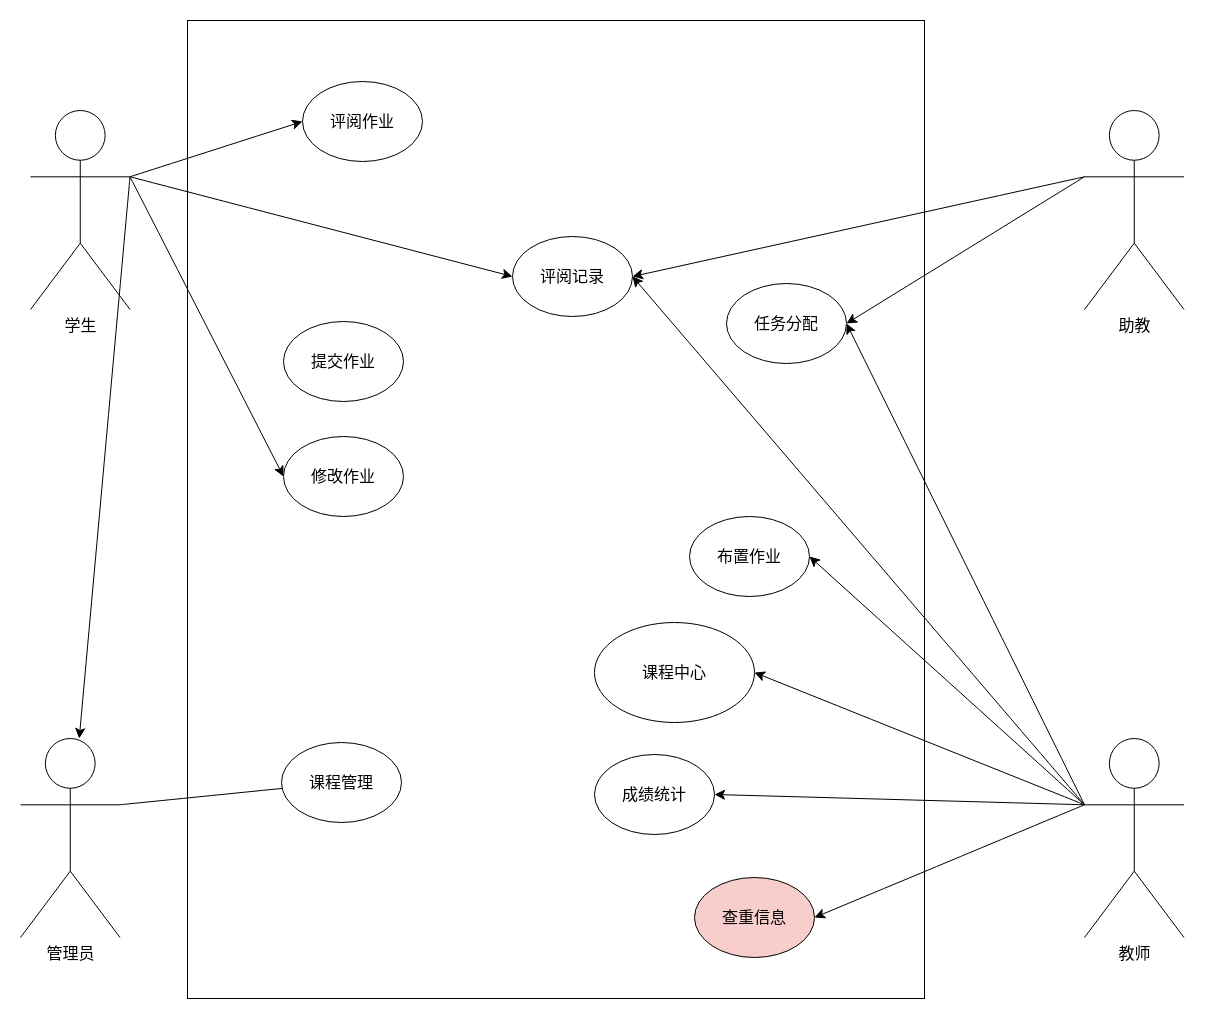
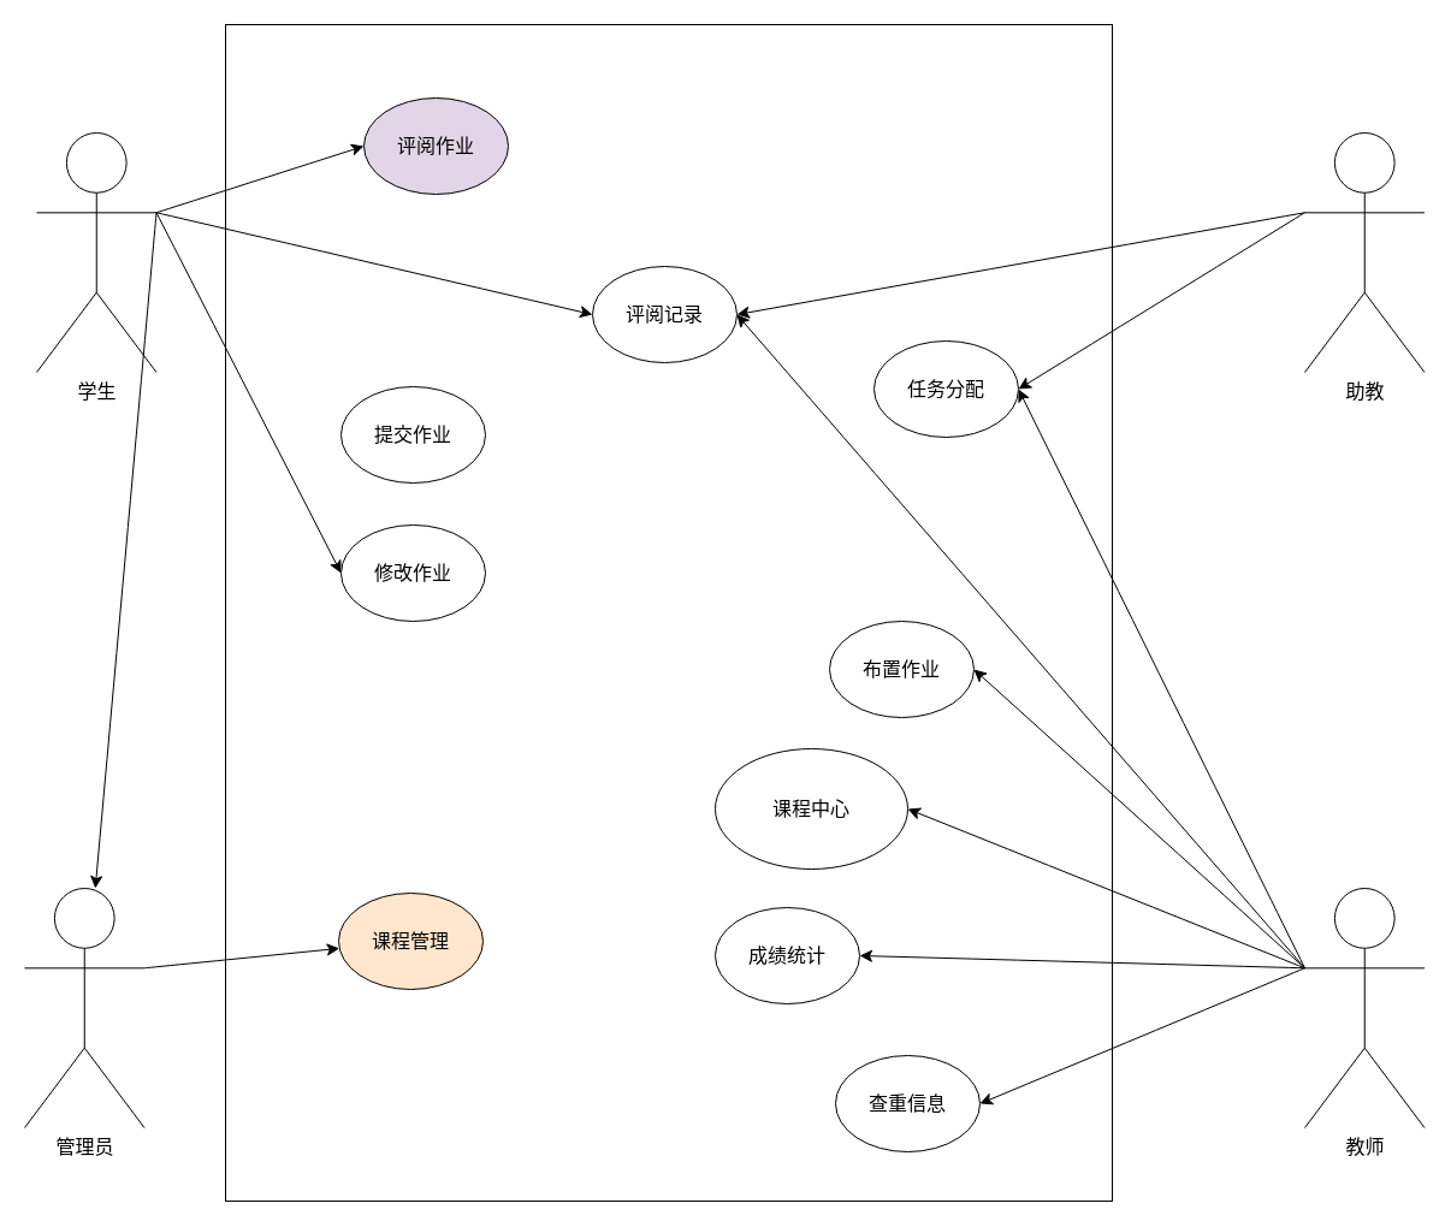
- <mxCell id="20" value="评阅作业" style="ellipse;whiteSpace=wrap;html=1;fontSize=16;" vertex="1" parent="1"><mxGeometry x="302" y="81" width="120" height="80" as="geometry" /></mxCell>
+ <mxCell id="20" value="评阅作业" style="ellipse;whiteSpace=wrap;html=1;fontSize=16;fillColor=#e1d5e7;" vertex="1" parent="1"><mxGeometry x="302" y="81" width="120" height="80" as="geometry" /></mxCell>
- <mxCell id="21" value="评阅记录" style="ellipse;whiteSpace=wrap;html=1;fontSize=16;" vertex="1" parent="1"><mxGeometry x="512" y="236" width="120" height="80" as="geometry" /></mxCell>
+ <mxCell id="21" value="评阅记录" style="ellipse;whiteSpace=wrap;html=1;fontSize=16;" vertex="1" parent="1"><mxGeometry x="492" y="221" width="120" height="80" as="geometry" /></mxCell>
- <mxCell id="27" value="课程管理" style="ellipse;whiteSpace=wrap;html=1;fontSize=16;" vertex="1" parent="1"><mxGeometry x="281" y="742" width="120" height="80" as="geometry" /></mxCell>
+ <mxCell id="27" value="课程管理" style="ellipse;whiteSpace=wrap;html=1;fontSize=16;fillColor=#ffe6cc;" vertex="1" parent="1"><mxGeometry x="281" y="742" width="120" height="80" as="geometry" /></mxCell>
- <mxCell id="8" style="edgeStyle=none;curved=1;rounded=0;orthogonalLoop=1;jettySize=auto;html=1;exitX=1;exitY=0.333;exitDx=0;exitDy=0;exitPerimeter=0;fontSize=12;startSize=8;endSize=8;endArrow=none;" edge="1" parent="1" source="9" target="27"><mxGeometry relative="1" as="geometry" /></mxCell>
+ <mxCell id="8" style="edgeStyle=none;curved=1;rounded=0;orthogonalLoop=1;jettySize=auto;html=1;exitX=1;exitY=0.333;exitDx=0;exitDy=0;exitPerimeter=0;fontSize=12;startSize=8;endSize=8;" edge="1" parent="1" source="9" target="27"><mxGeometry relative="1" as="geometry" /></mxCell>
- <mxCell id="29" value="查重信息" style="ellipse;whiteSpace=wrap;html=1;fontSize=16;fillColor=#f8cecc;" vertex="1" parent="1"><mxGeometry x="694" y="877" width="120" height="80" as="geometry" /></mxCell>
+ <mxCell id="29" value="查重信息" style="ellipse;whiteSpace=wrap;html=1;fontSize=16;" vertex="1" parent="1"><mxGeometry x="694" y="877" width="120" height="80" as="geometry" /></mxCell>
